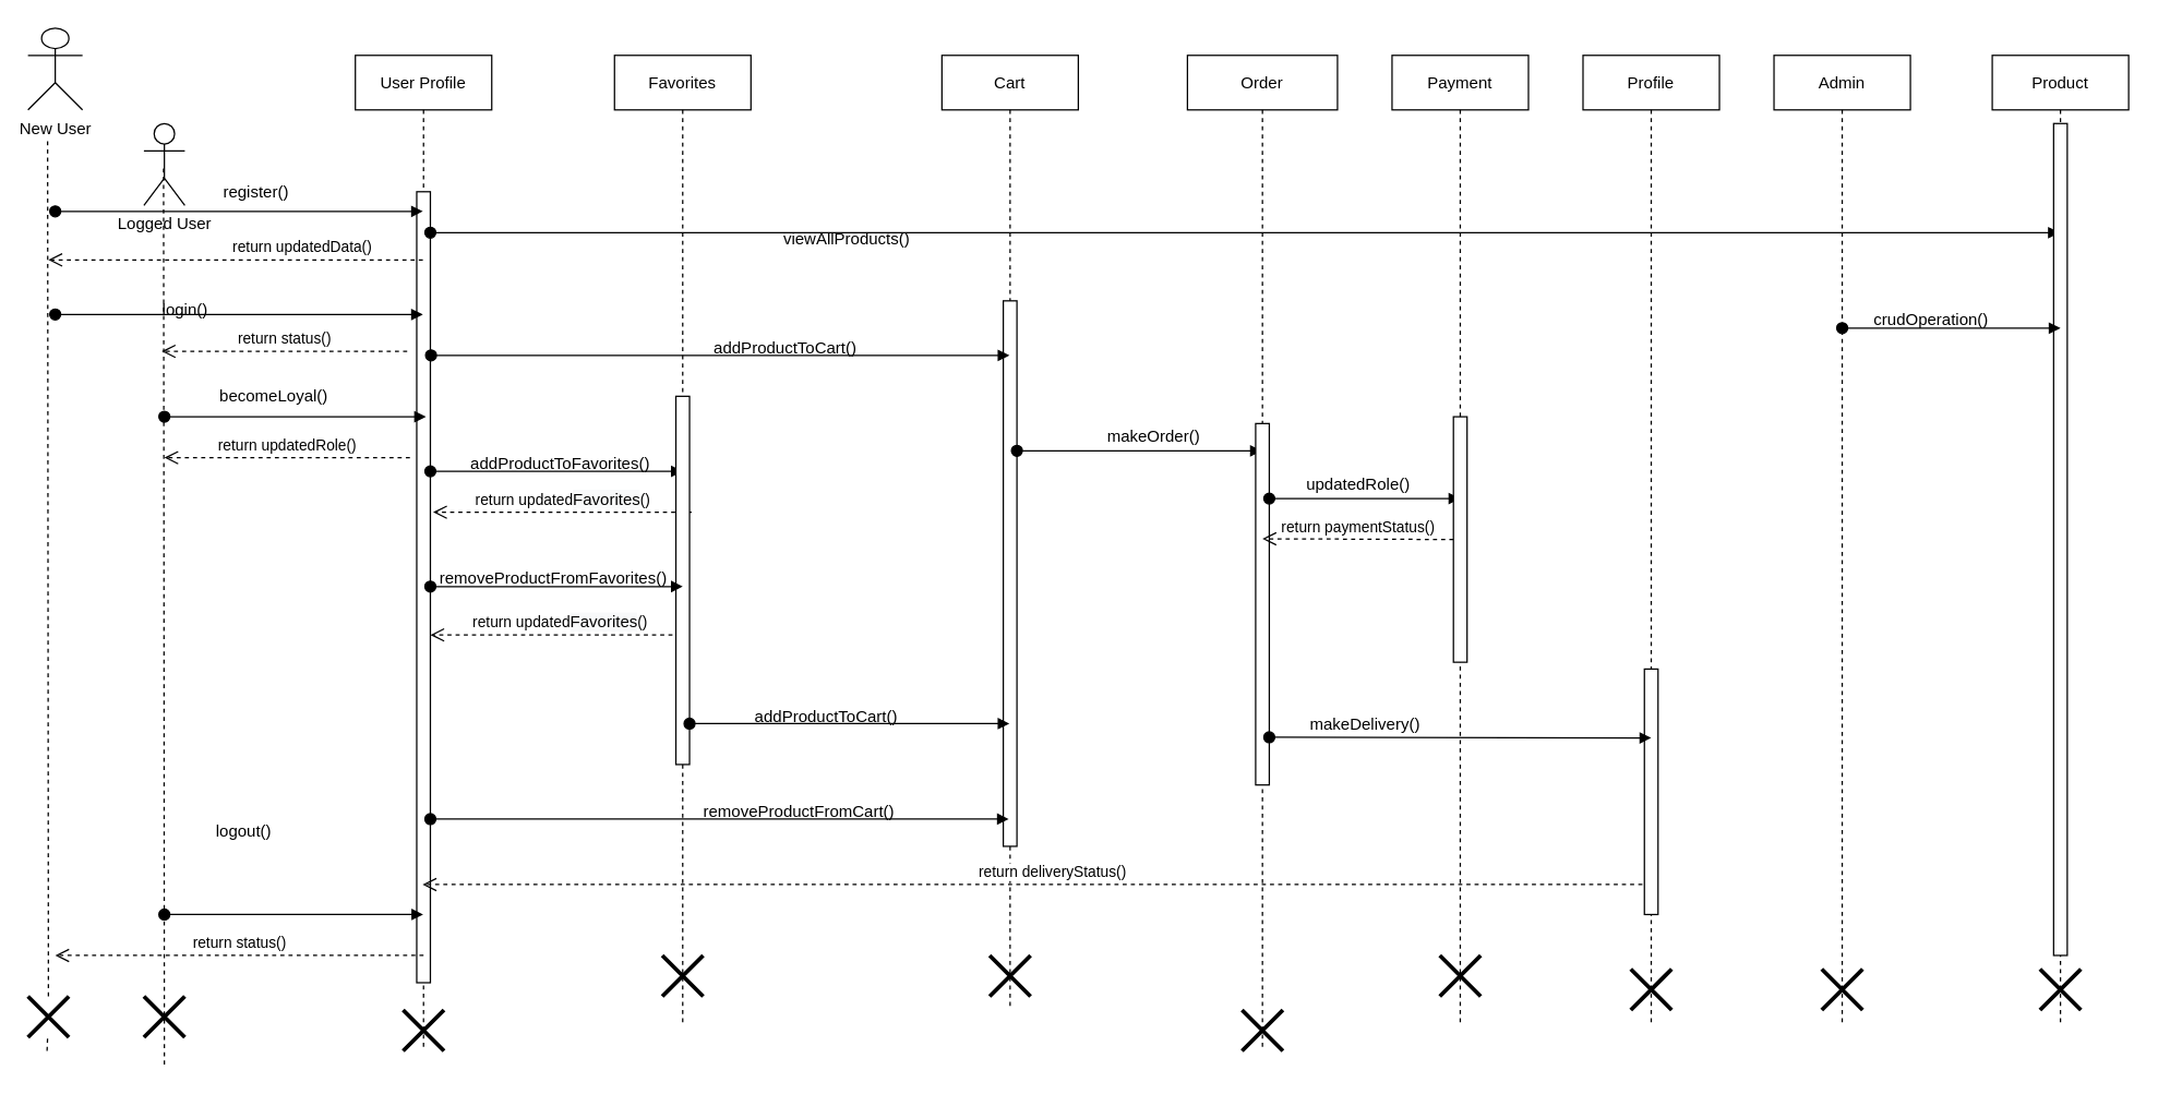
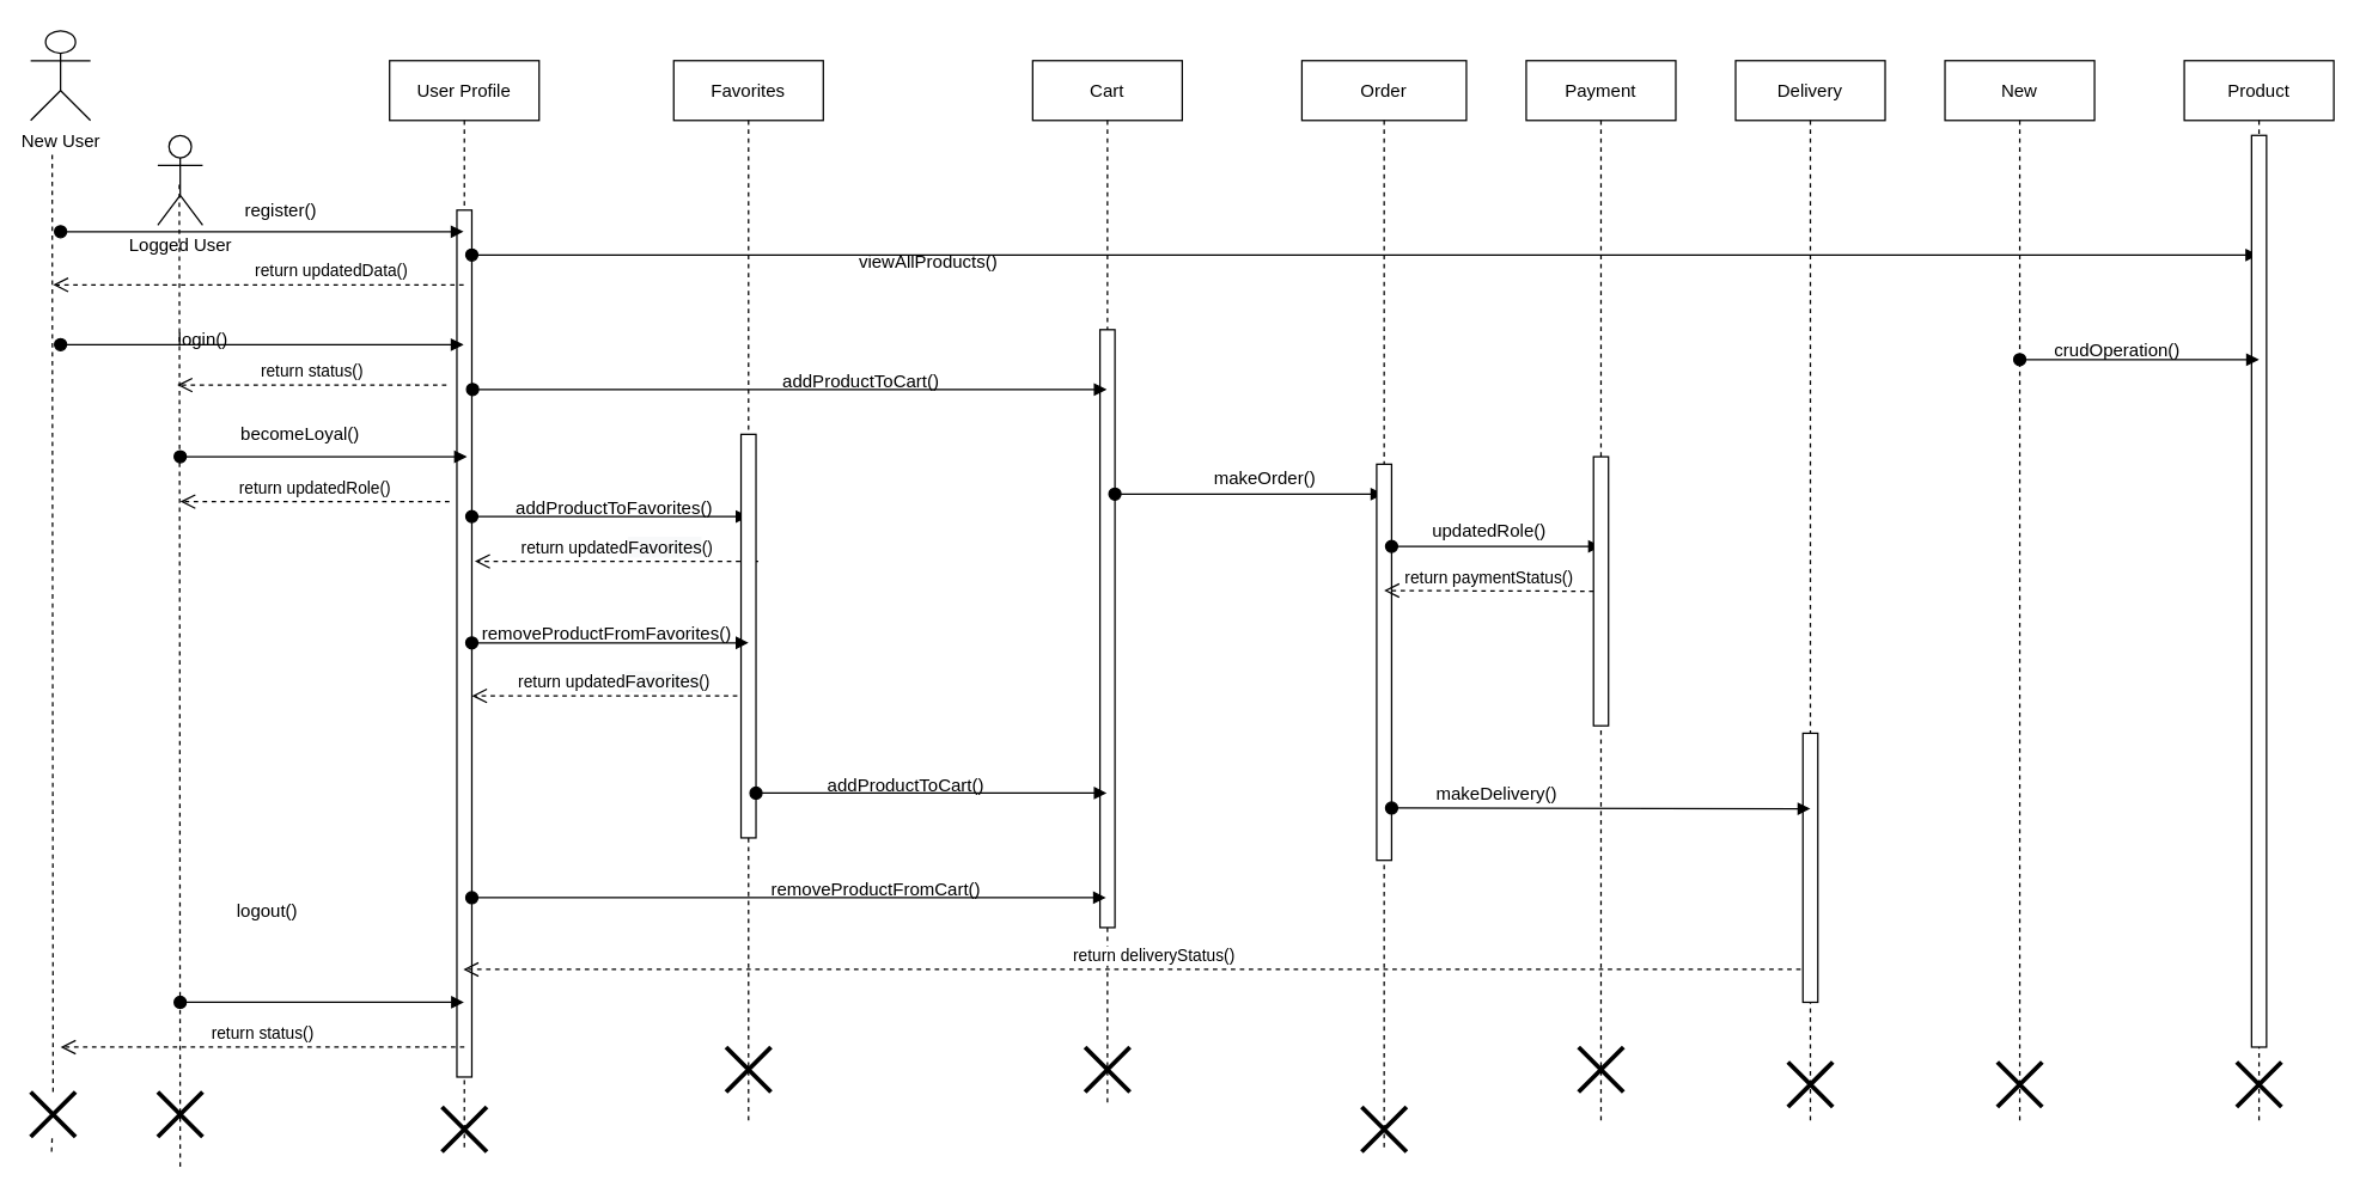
- <mxCell id="59" value="Profile" style="shape=umlLifeline;perimeter=lifelinePerimeter;container=1;collapsible=0;recursiveResize=0;rounded=0;shadow=0;strokeWidth=1;" vertex="1" parent="1"><mxGeometry x="1160" y="40" width="100" height="710" as="geometry" /></mxCell>
+ <mxCell id="59" value="Delivery" style="shape=umlLifeline;perimeter=lifelinePerimeter;container=1;collapsible=0;recursiveResize=0;rounded=0;shadow=0;strokeWidth=1;" vertex="1" parent="1"><mxGeometry x="1160" y="40" width="100" height="710" as="geometry" /></mxCell>
- <mxCell id="15" value="Admin" style="shape=umlLifeline;perimeter=lifelinePerimeter;container=1;collapsible=0;recursiveResize=0;rounded=0;shadow=0;strokeWidth=1;" vertex="1" parent="1"><mxGeometry x="1300" y="40" width="100" height="710" as="geometry" /></mxCell>
+ <mxCell id="15" value="New" style="shape=umlLifeline;perimeter=lifelinePerimeter;container=1;collapsible=0;recursiveResize=0;rounded=0;shadow=0;strokeWidth=1;" vertex="1" parent="1"><mxGeometry x="1300" y="40" width="100" height="710" as="geometry" /></mxCell>
